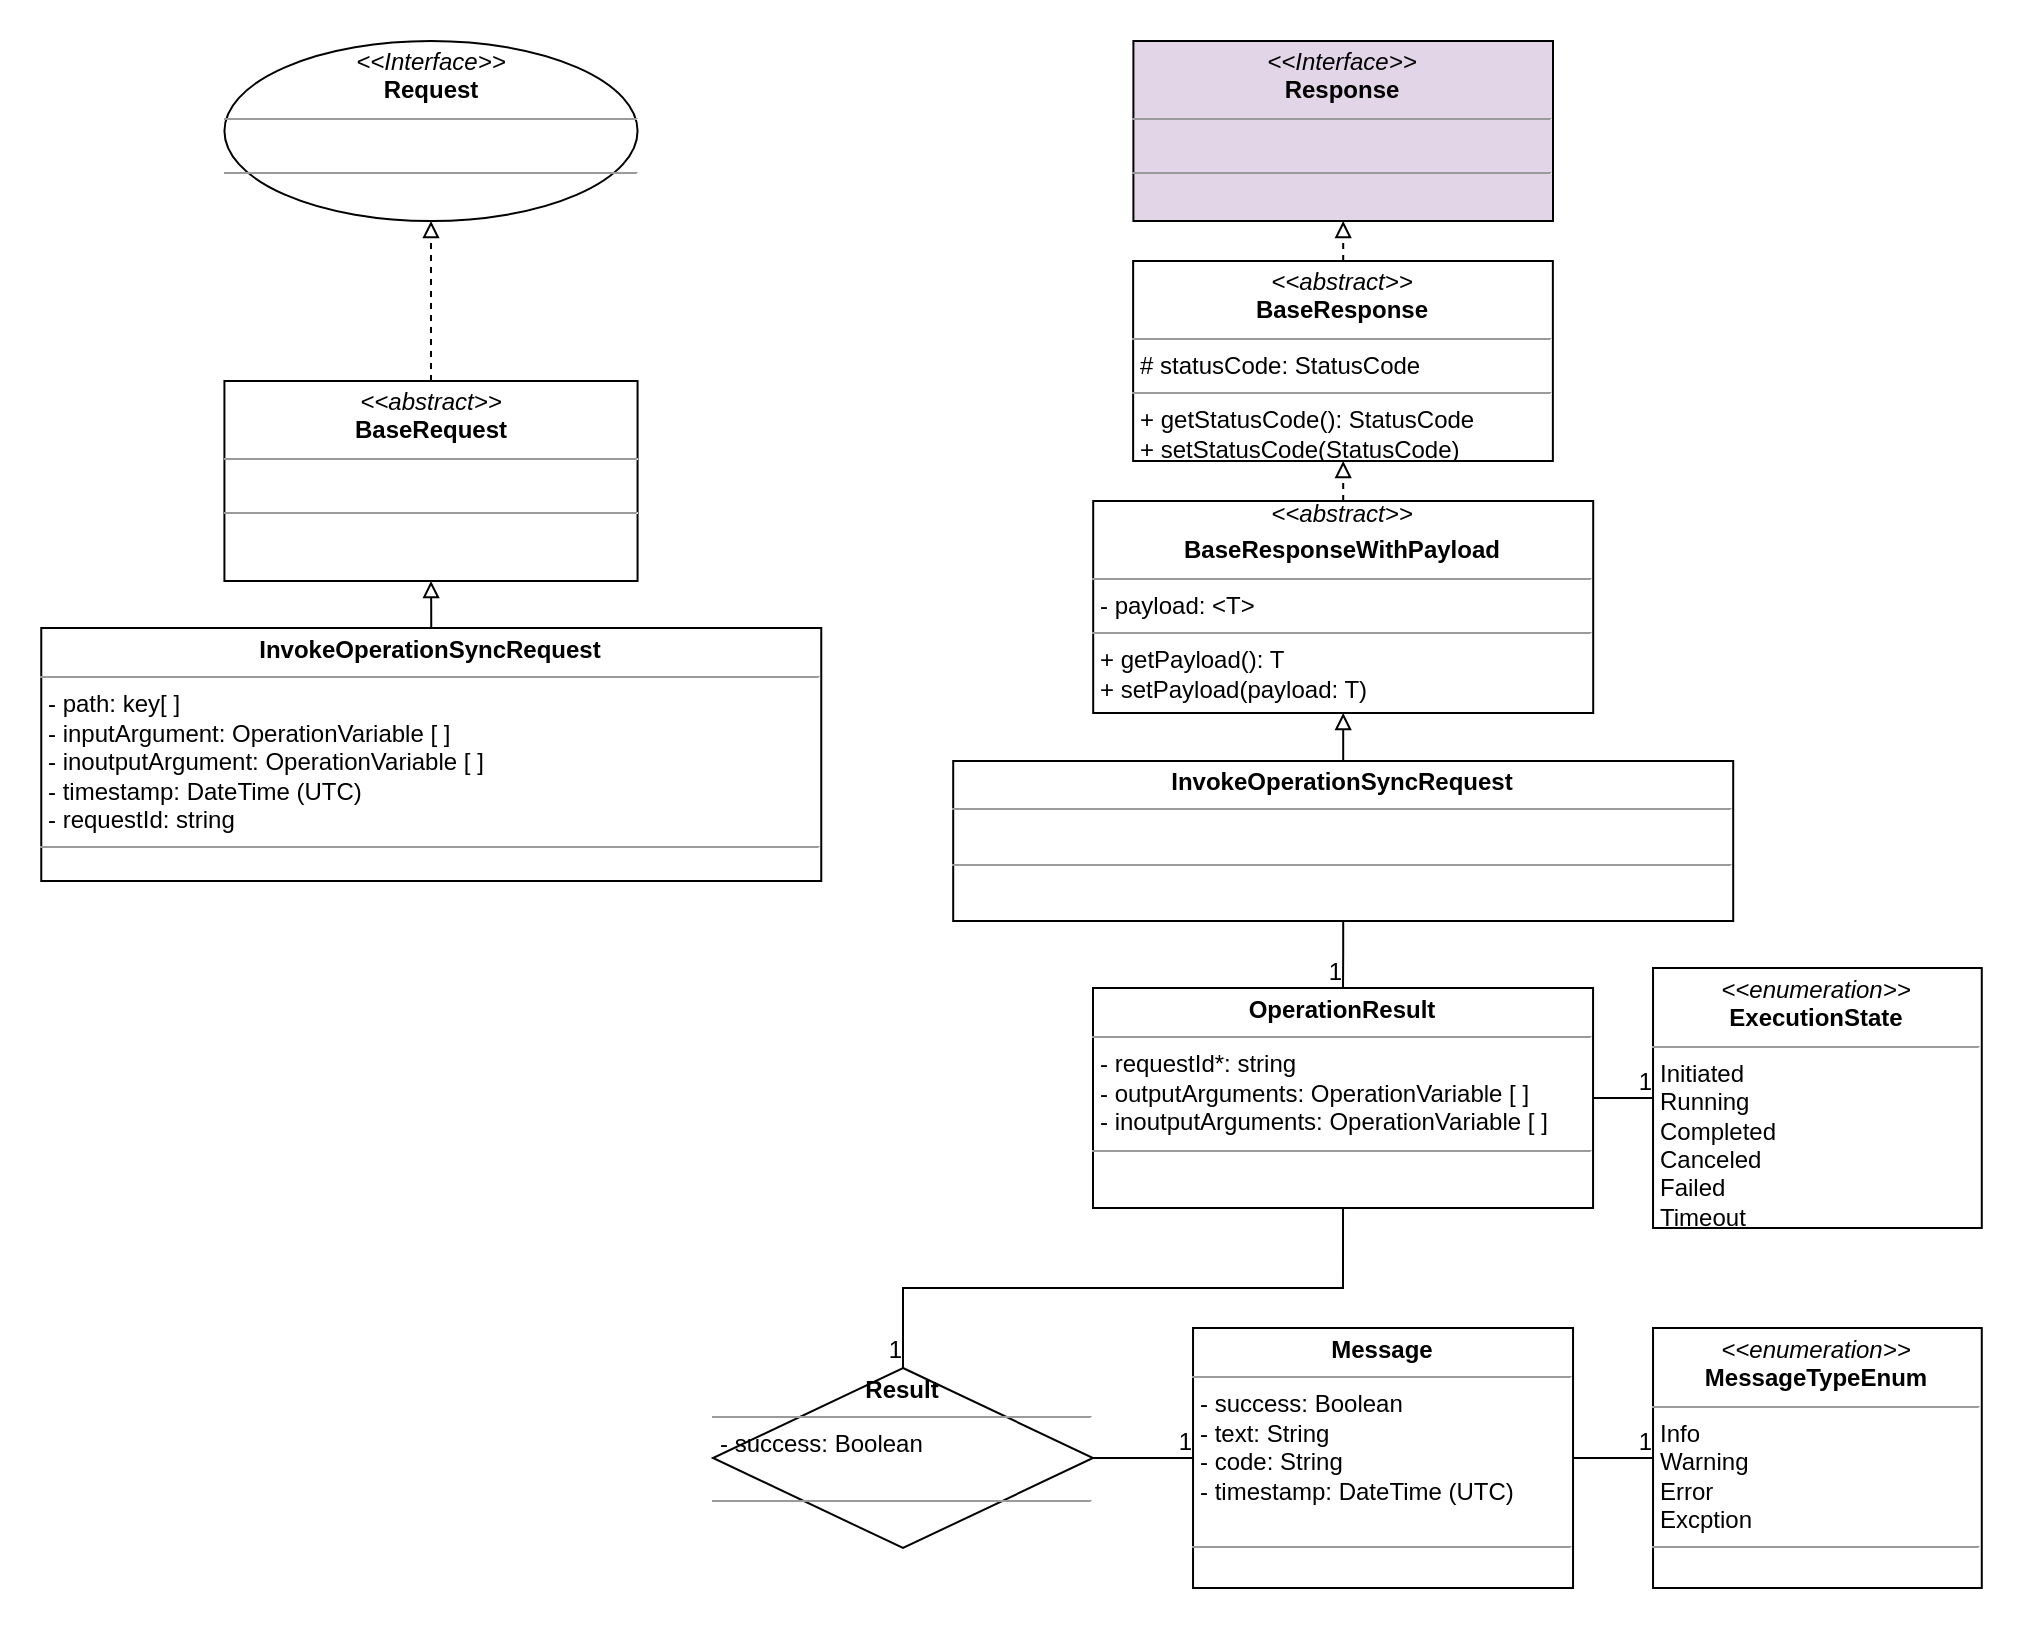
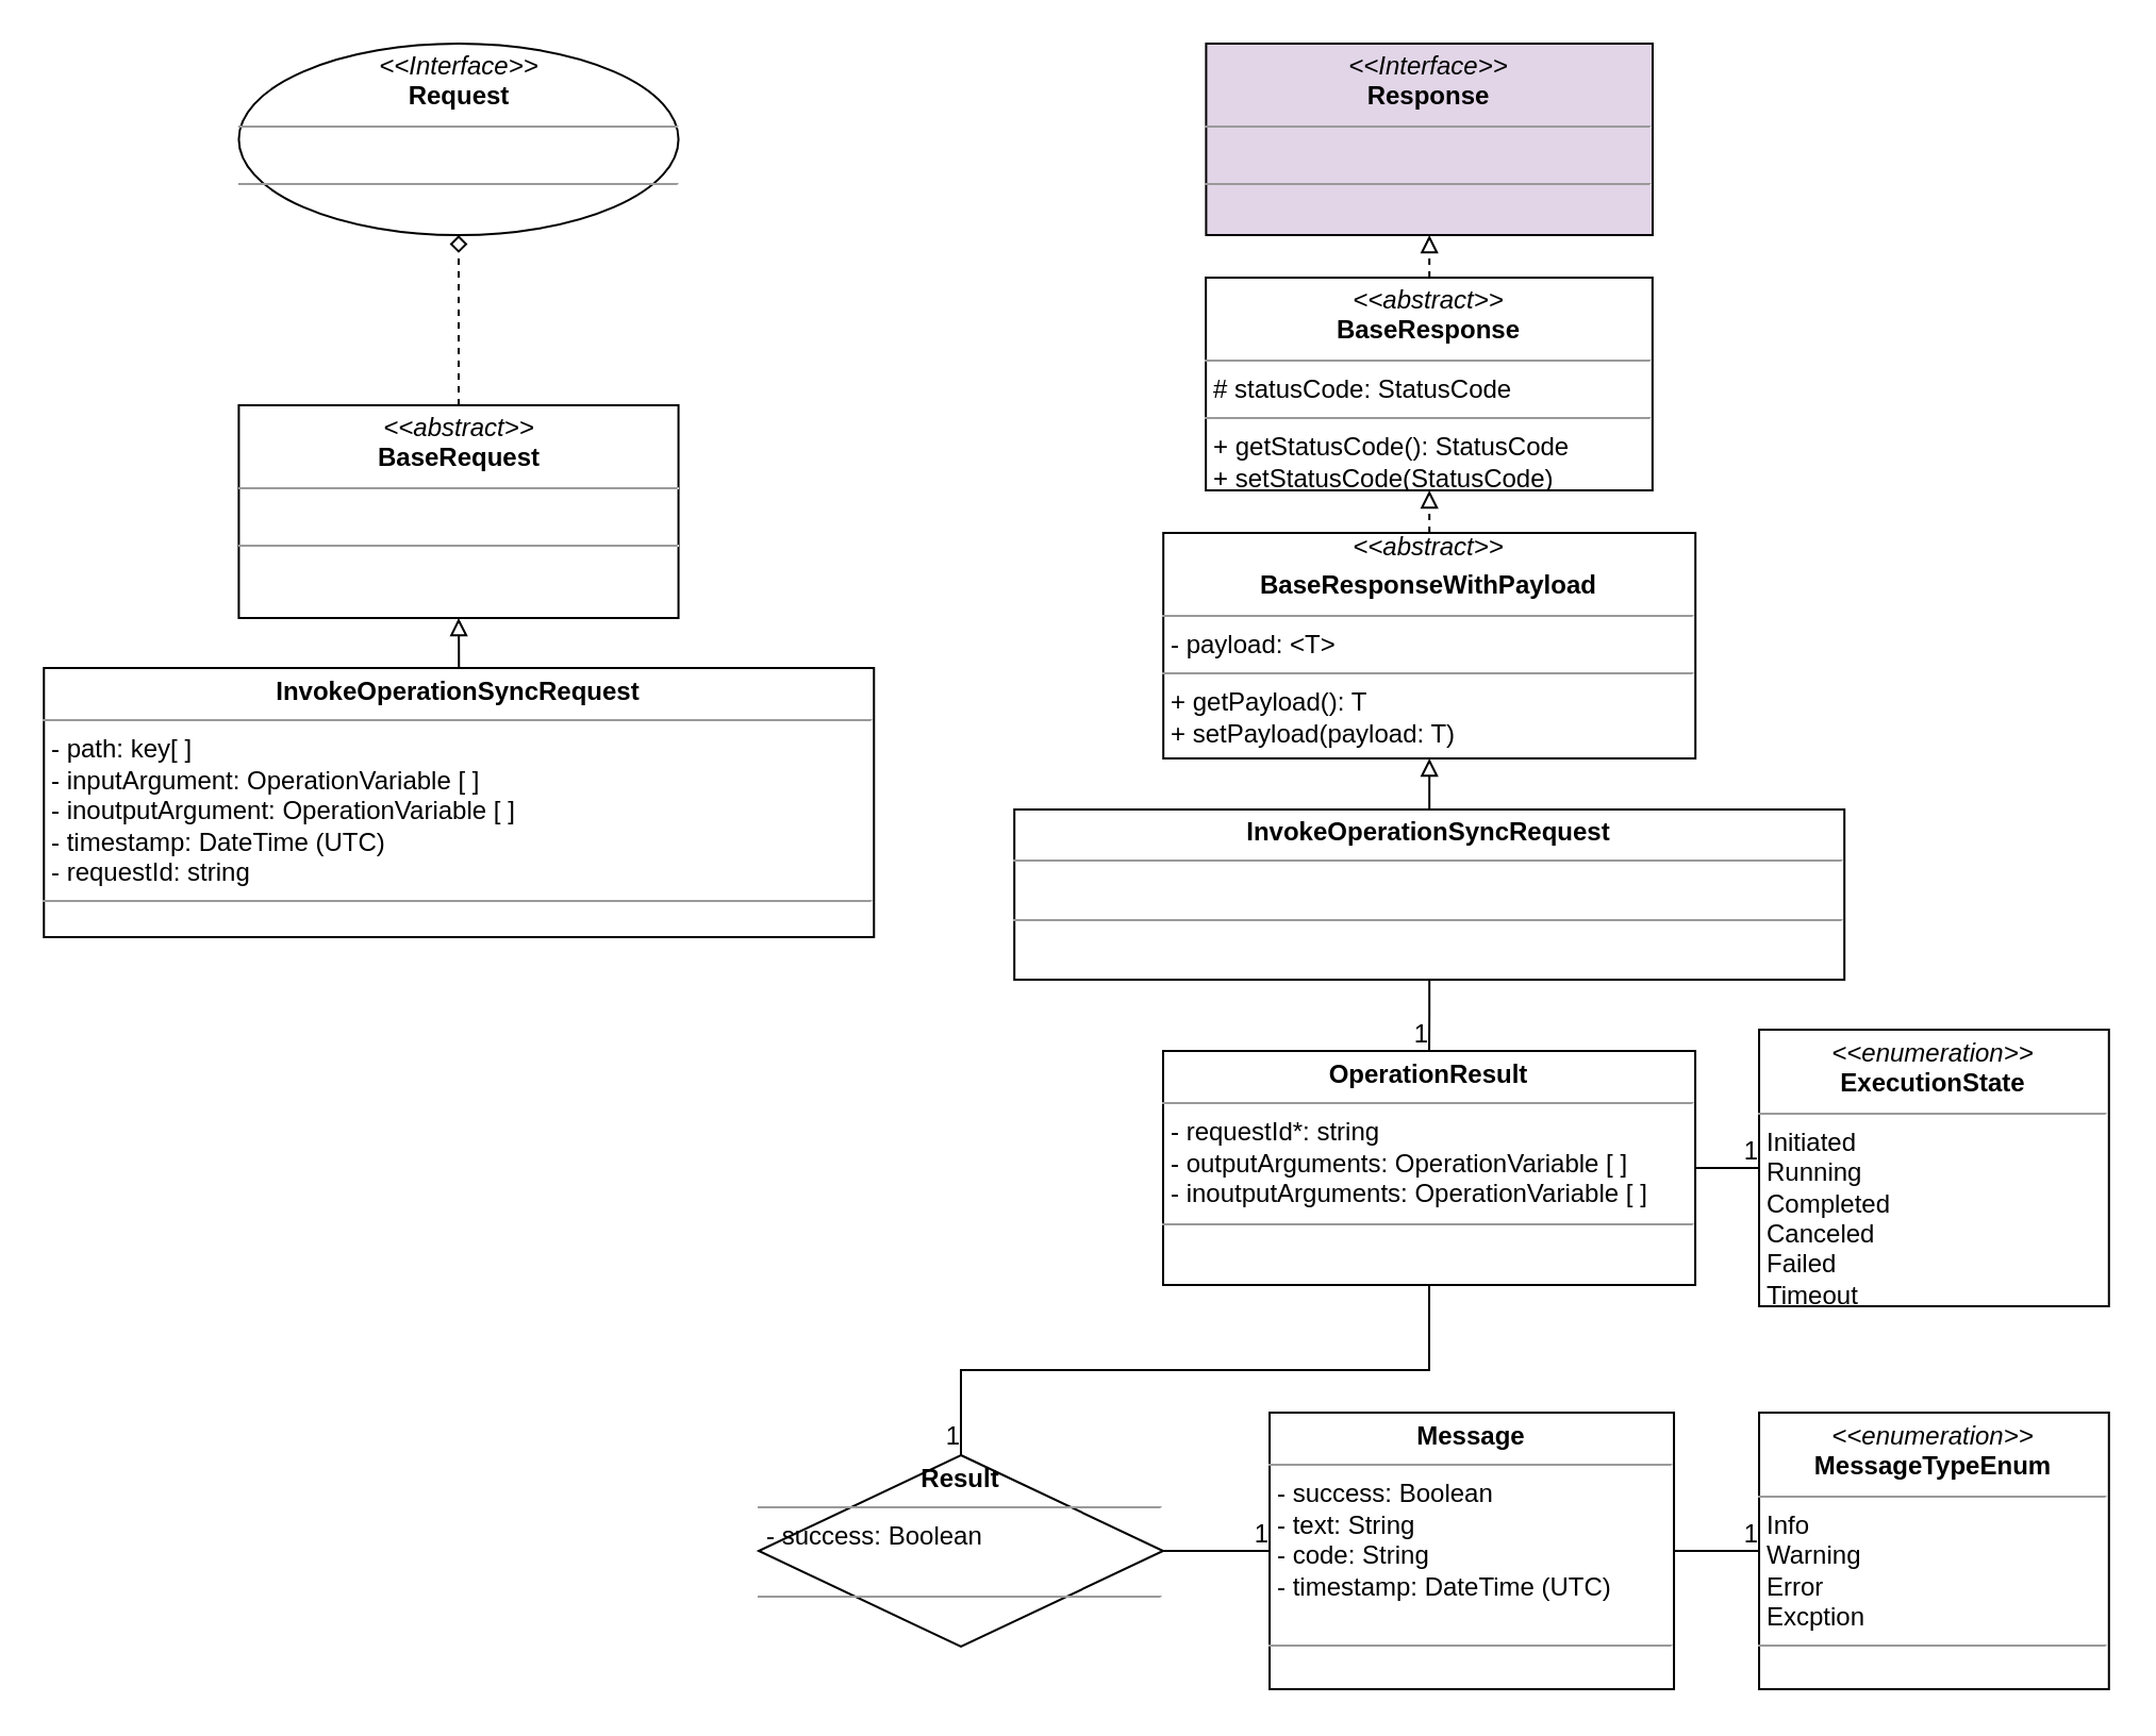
- <mxCell id="5" style="edgeStyle=orthogonalEdgeStyle;rounded=0;orthogonalLoop=1;jettySize=auto;html=1;entryX=0.5;entryY=1;entryDx=0;entryDy=0;endArrow=block;endFill=0;dashed=1;" parent="1" source="6" target="2" edge="1"><mxGeometry relative="1" as="geometry" /></mxCell>
+ <mxCell id="5" style="edgeStyle=orthogonalEdgeStyle;rounded=0;orthogonalLoop=1;jettySize=auto;html=1;entryX=0.5;entryY=1;entryDx=0;entryDy=0;endArrow=diamond;endFill=0;dashed=1;" parent="1" source="6" target="2" edge="1"><mxGeometry relative="1" as="geometry" /></mxCell>
